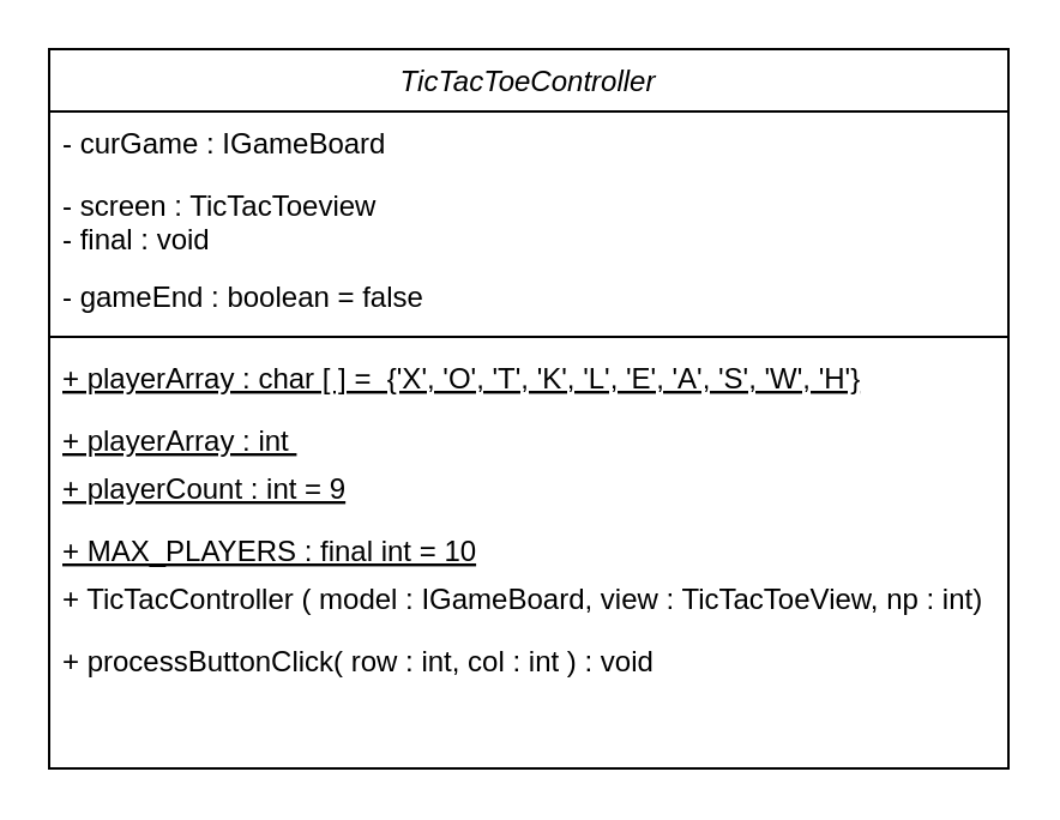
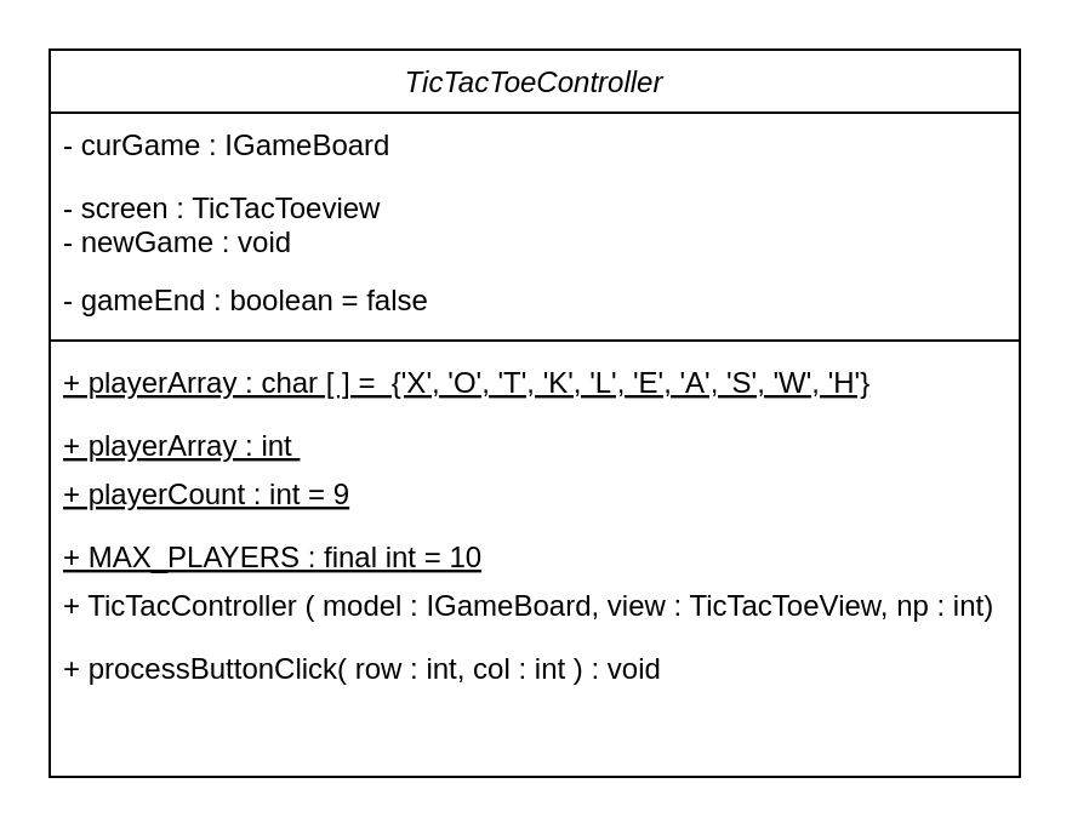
- <mxCell id="4" value="- screen : TicTacToeview &#10;- final : void" style="text;align=left;verticalAlign=top;spacingLeft=4;spacingRight=4;overflow=hidden;rotatable=0;points=[[0,0.5],[1,0.5]];portConstraint=eastwest;rounded=0;shadow=0;html=0;" parent="2" vertex="1"><mxGeometry y="52" width="400" height="38" as="geometry" /></mxCell>
+ <mxCell id="4" value="- screen : TicTacToeview &#10;- newGame : void" style="text;align=left;verticalAlign=top;spacingLeft=4;spacingRight=4;overflow=hidden;rotatable=0;points=[[0,0.5],[1,0.5]];portConstraint=eastwest;rounded=0;shadow=0;html=0;" parent="2" vertex="1"><mxGeometry y="52" width="400" height="38" as="geometry" /></mxCell>
